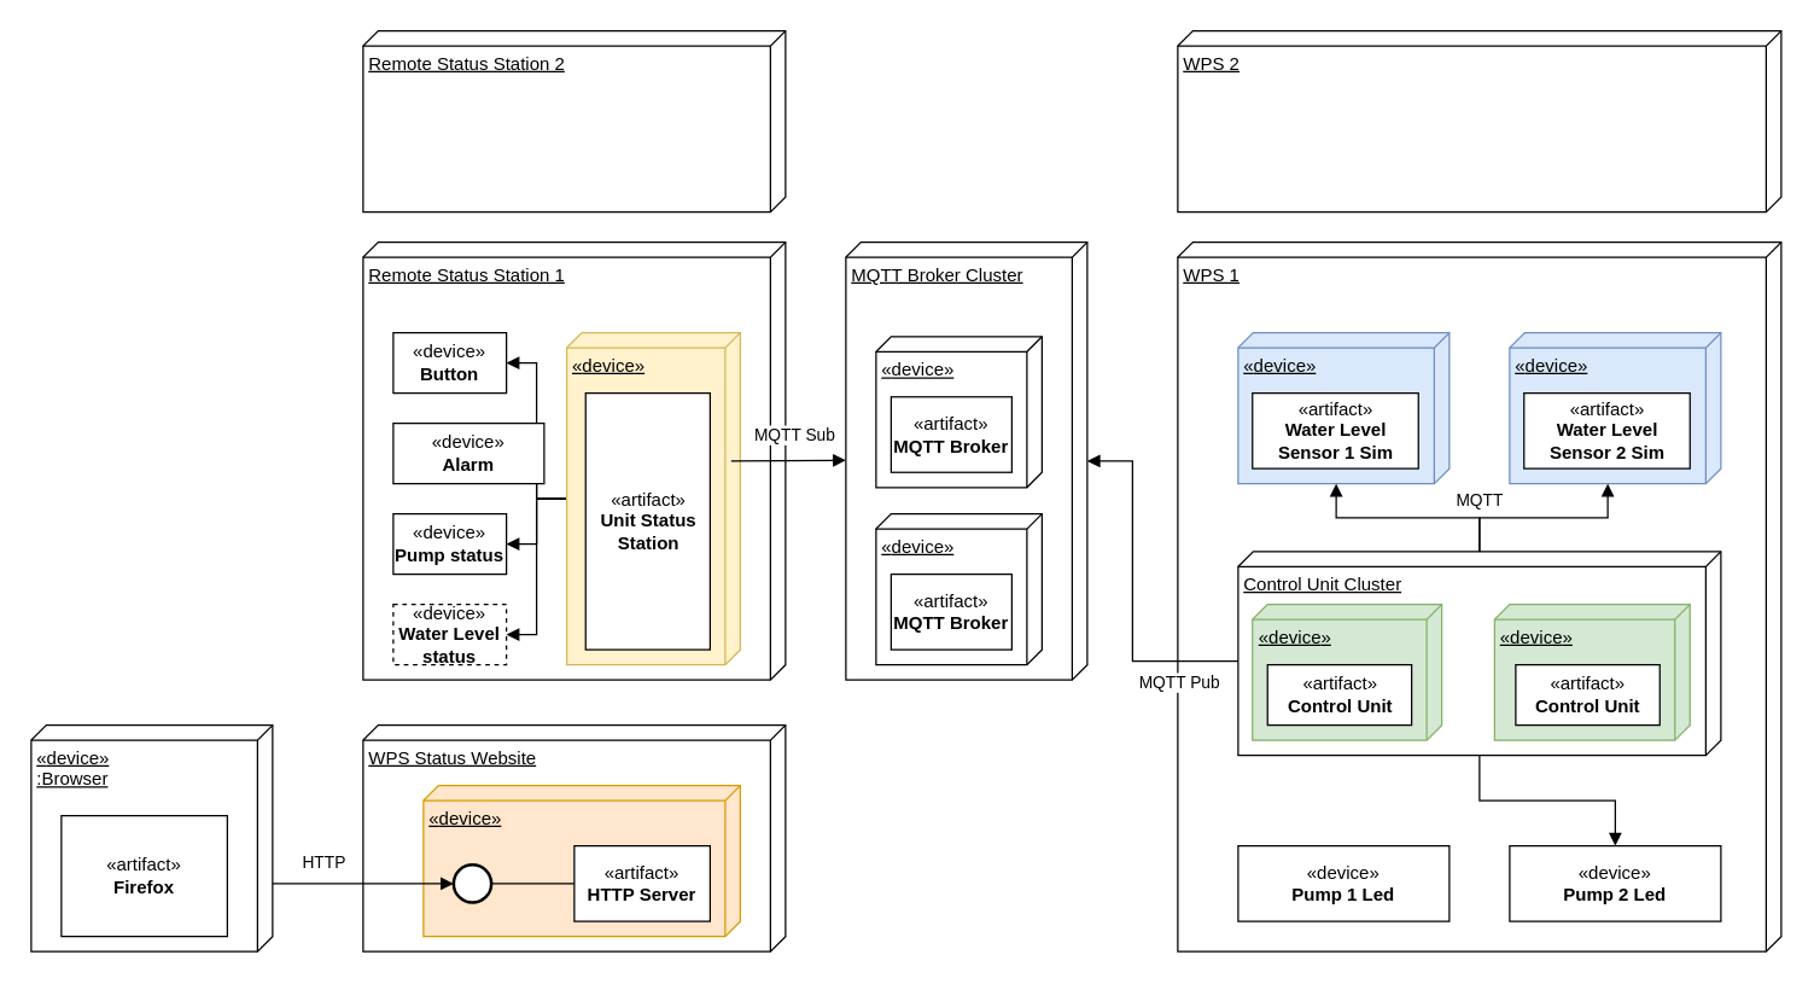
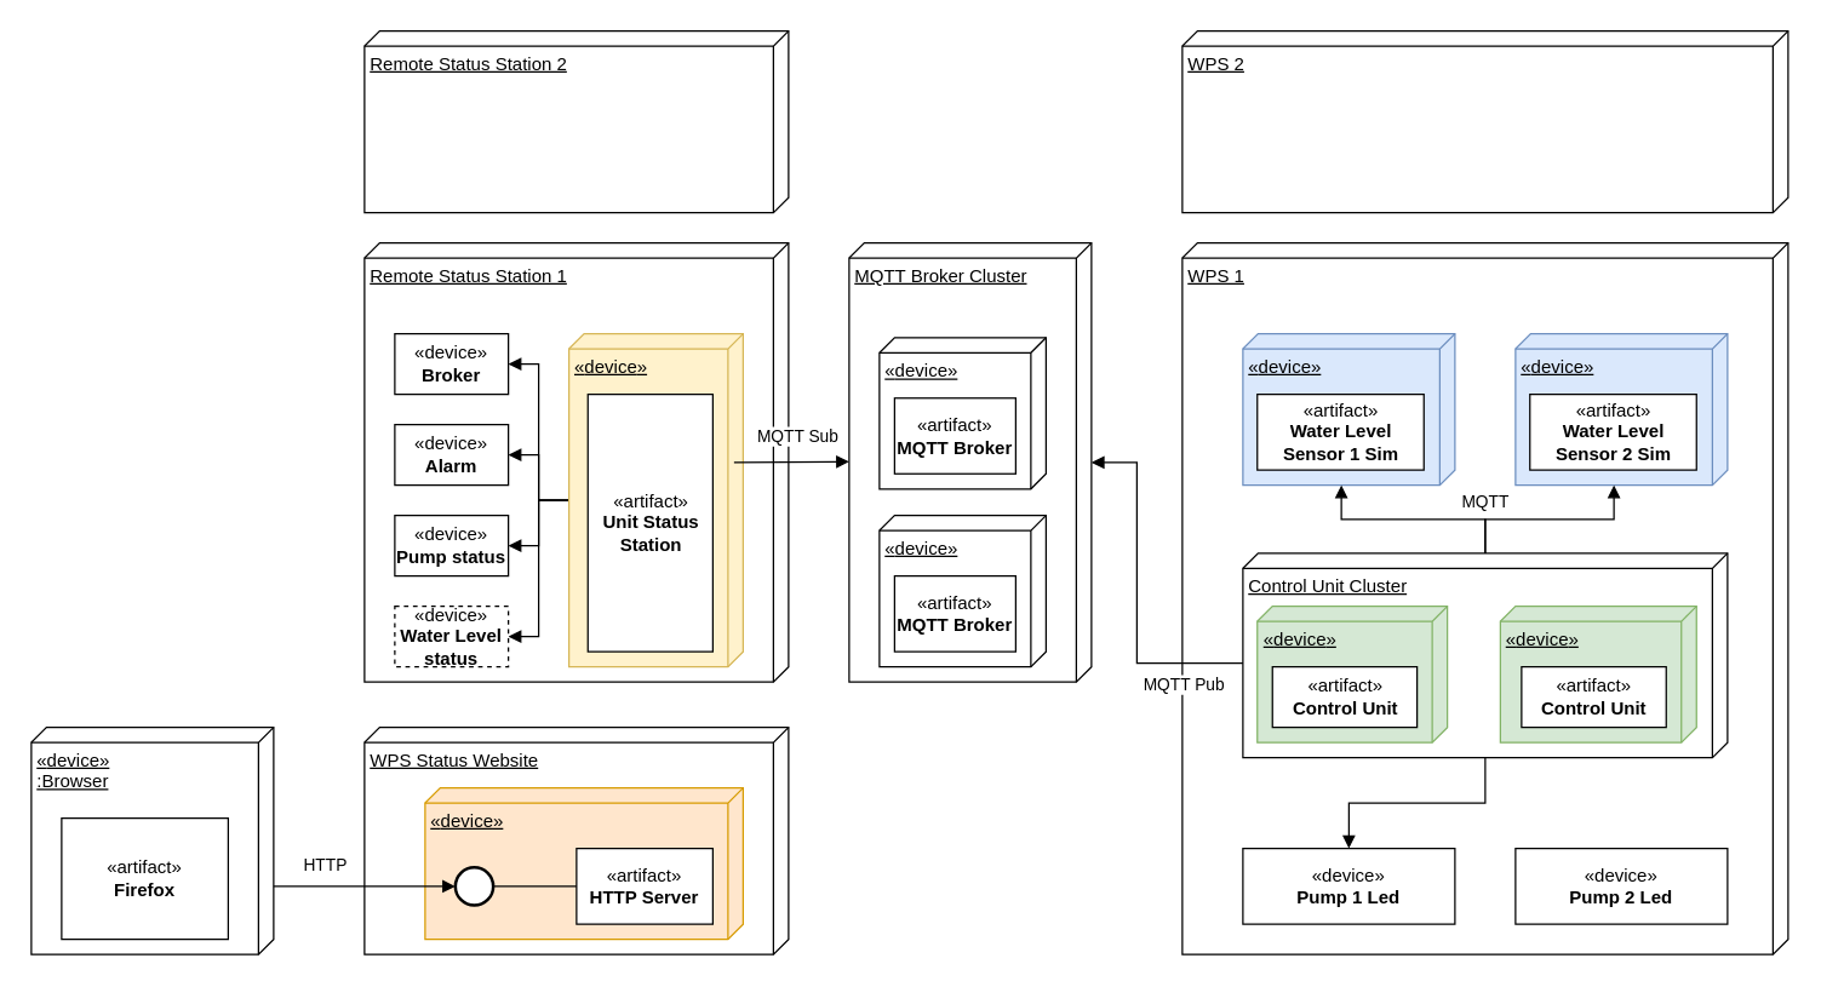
- <mxCell id="27" value="«device»&lt;br&gt;&lt;b&gt;Button&lt;/b&gt;" style="html=1;whiteSpace=wrap;" parent="1" vertex="1"><mxGeometry x="260" y="220" width="75" height="40" as="geometry" /></mxCell>
+ <mxCell id="27" value="«device»&lt;br&gt;&lt;b&gt;Broker&lt;/b&gt;" style="html=1;whiteSpace=wrap;" parent="1" vertex="1"><mxGeometry x="260" y="220" width="75" height="40" as="geometry" /></mxCell>
- <mxCell id="26" value="«device»&lt;br&gt;&lt;b&gt;Alarm&lt;/b&gt;" style="html=1;whiteSpace=wrap;" parent="1" vertex="1"><mxGeometry x="260" y="280" width="100" height="40" as="geometry" /></mxCell>
+ <mxCell id="26" value="«device»&lt;br&gt;&lt;b&gt;Alarm&lt;/b&gt;" style="html=1;whiteSpace=wrap;" parent="1" vertex="1"><mxGeometry x="260" y="280" width="75" height="40" as="geometry" /></mxCell>
+ <mxCell id="5" style="edgeStyle=orthogonalEdgeStyle;rounded=0;orthogonalLoop=1;jettySize=auto;html=1;endArrow=block;endFill=1;" parent="1" source="7" target="12" edge="1"><mxGeometry relative="1" as="geometry" /></mxCell>
- <mxCell id="6" style="edgeStyle=orthogonalEdgeStyle;rounded=0;orthogonalLoop=1;jettySize=auto;html=1;endArrow=block;endFill=1;" parent="1" source="7" target="13" edge="1"><mxGeometry relative="1" as="geometry" /></mxCell>
